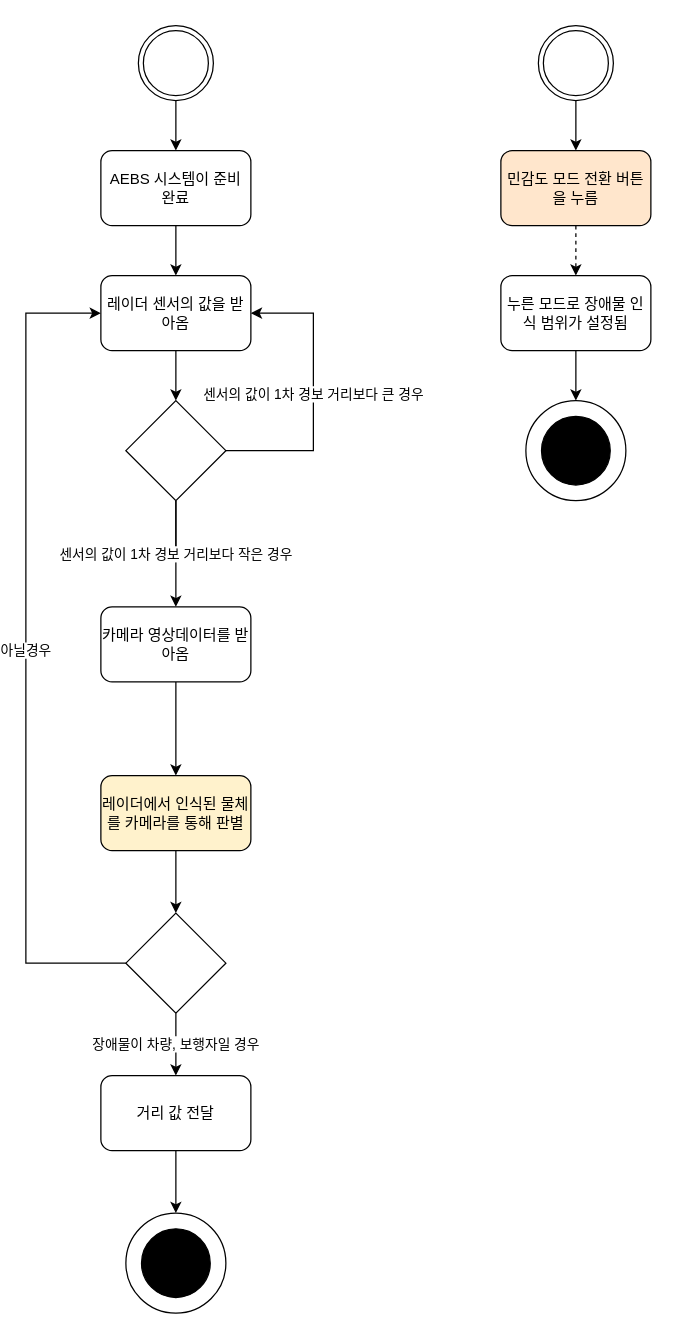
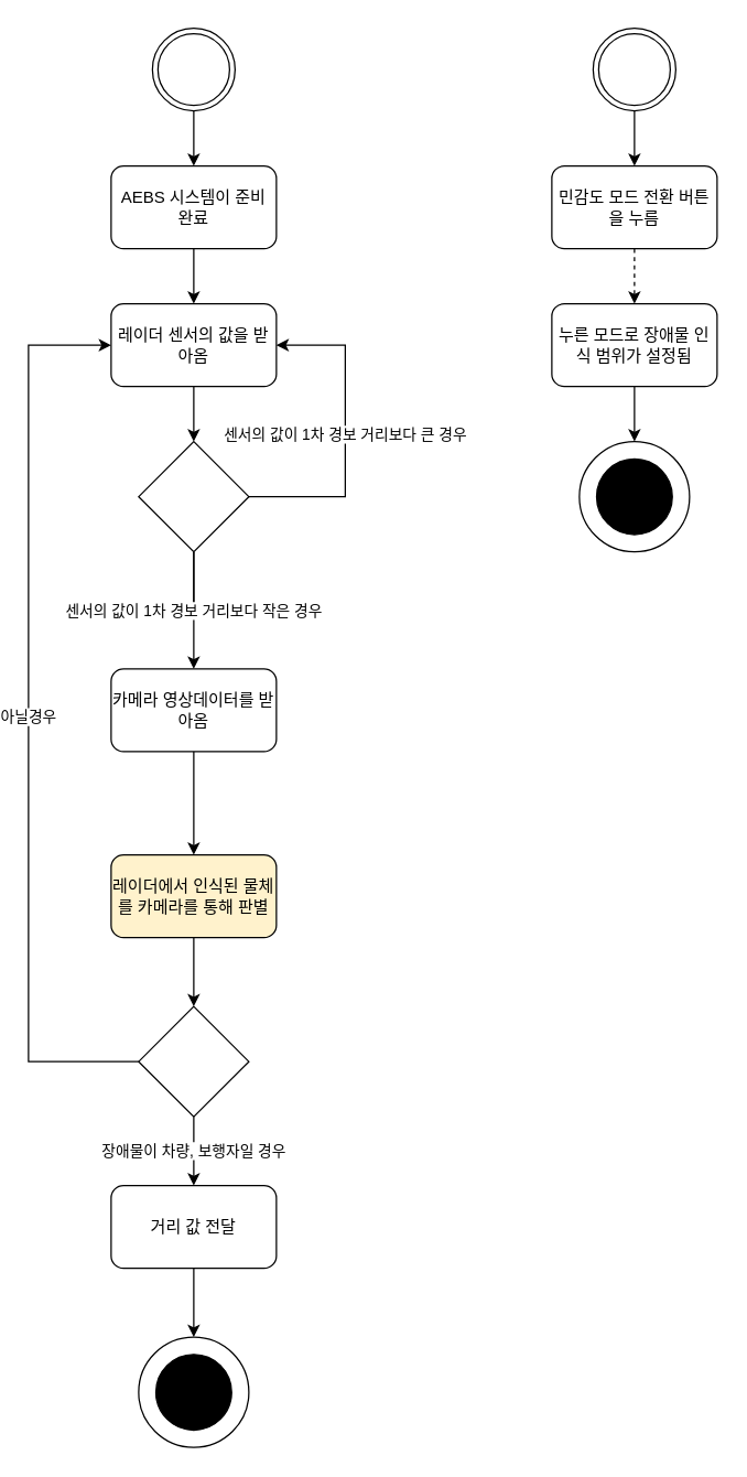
- <mxCell id="15" value="민감도 모드 전환 버튼을 누름" style="rounded=1;whiteSpace=wrap;html=1;fillColor=#ffe6cc;" parent="1" vertex="1"><mxGeometry x="400" y="120" width="120" height="60" as="geometry" /></mxCell>
+ <mxCell id="15" value="민감도 모드 전환 버튼을 누름" style="rounded=1;whiteSpace=wrap;html=1;" parent="1" vertex="1"><mxGeometry x="400" y="120" width="120" height="60" as="geometry" /></mxCell>
